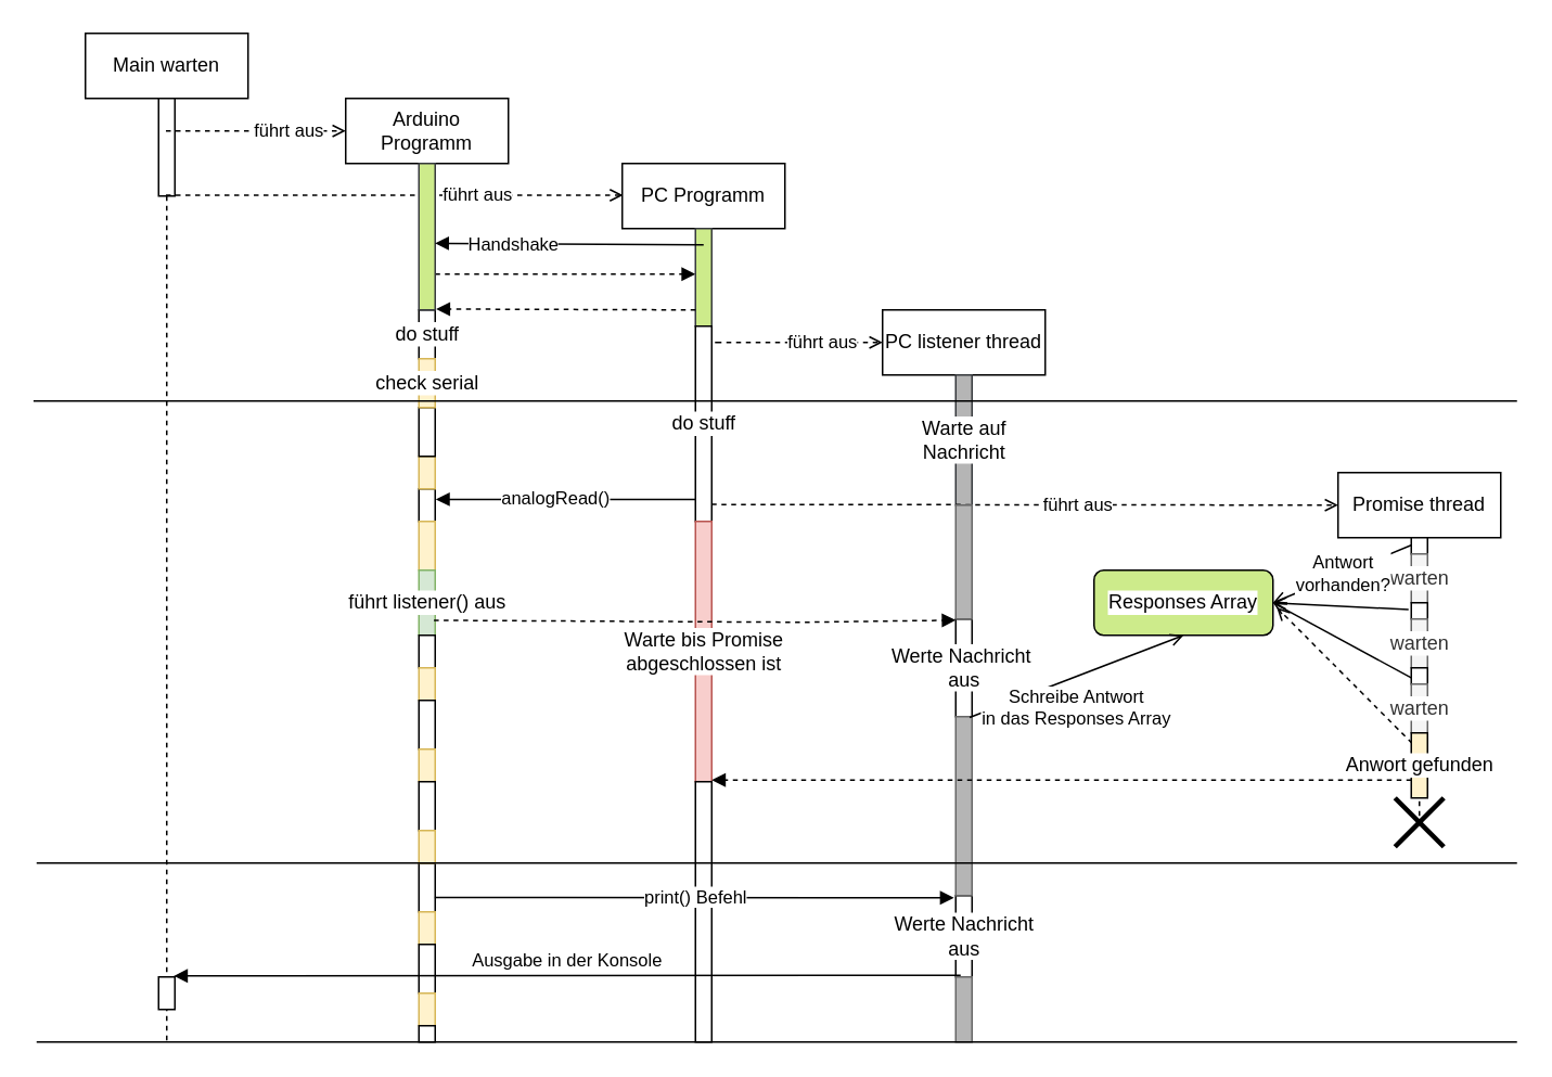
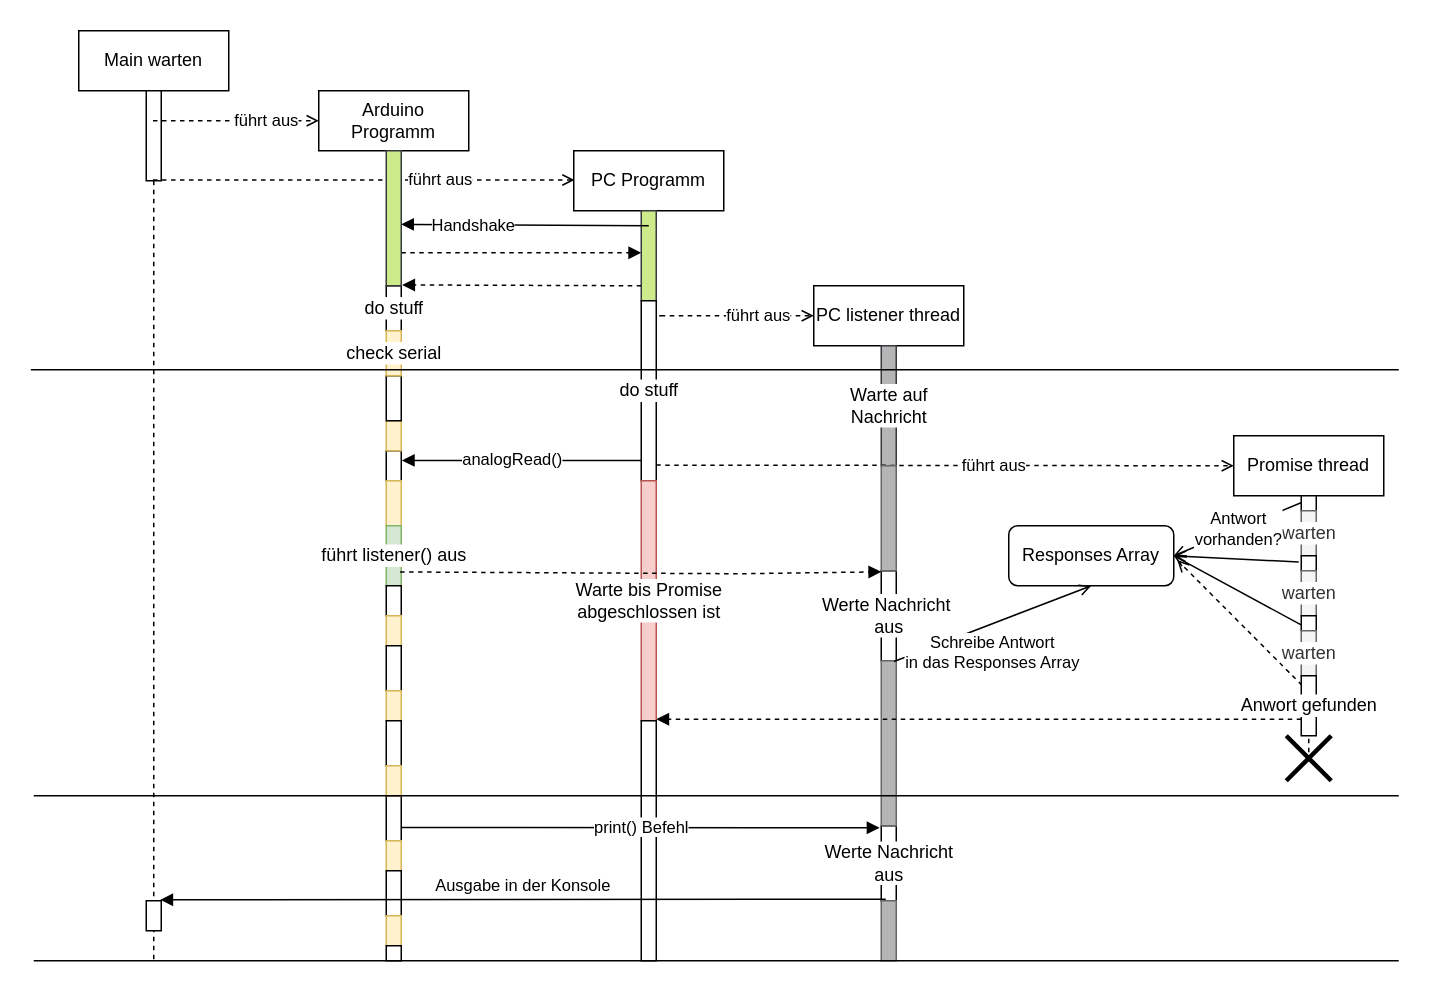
- <mxCell id="50" value="Responses Array" style="rounded=1;whiteSpace=wrap;html=1;labelBackgroundColor=default;fillColor=#cdeb8b;" parent="1" vertex="1"><mxGeometry x="672" y="350" width="110" height="40" as="geometry" /></mxCell>
+ <mxCell id="50" value="Responses Array" style="rounded=1;whiteSpace=wrap;html=1;labelBackgroundColor=default;" parent="1" vertex="1"><mxGeometry x="672" y="350" width="110" height="40" as="geometry" /></mxCell>
- <mxCell id="58" value="Anwort gefunden" style="html=1;points=[];perimeter=orthogonalPerimeter;labelBackgroundColor=default;fillColor=#fff2cc;" parent="51" vertex="1"><mxGeometry x="45" y="160" width="10" height="40" as="geometry" /></mxCell>
+ <mxCell id="58" value="Anwort gefunden" style="html=1;points=[];perimeter=orthogonalPerimeter;labelBackgroundColor=default;" parent="51" vertex="1"><mxGeometry x="45" y="160" width="10" height="40" as="geometry" /></mxCell>
